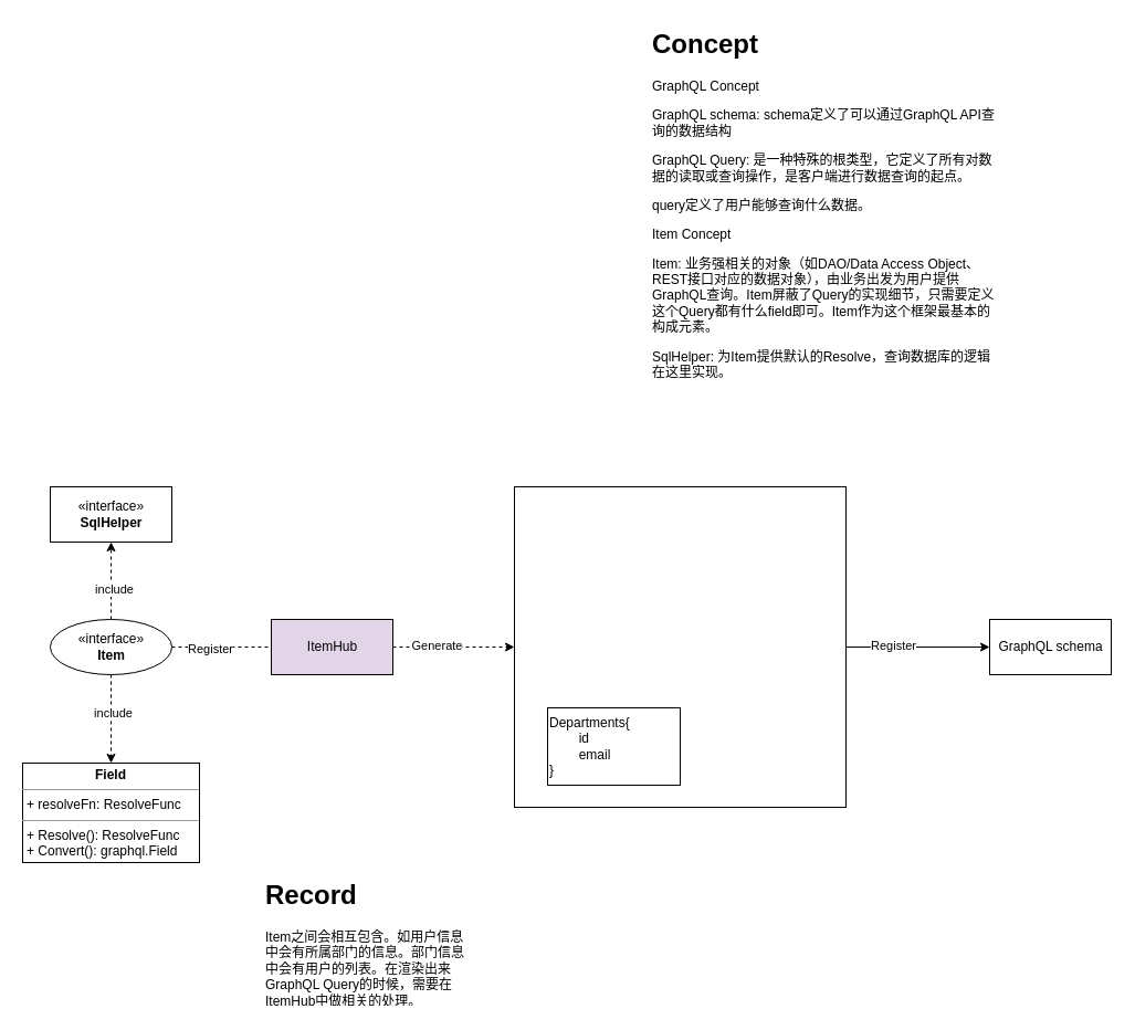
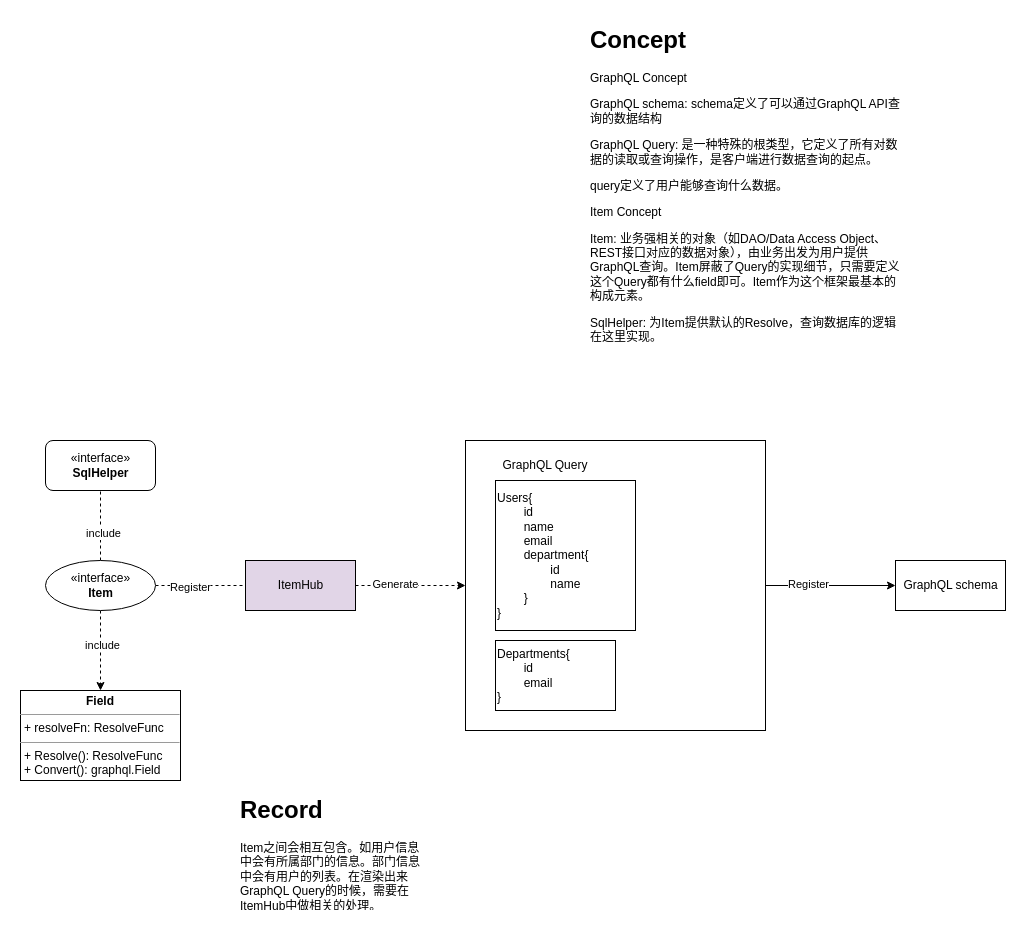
- <mxCell id="5" value="«interface»&lt;br&gt;&lt;b&gt;SqlHelper&lt;/b&gt;" style="html=1;" parent="1" vertex="1"><mxGeometry x="45" y="440" width="110" height="50" as="geometry" /></mxCell>
+ <mxCell id="5" value="«interface»&lt;br&gt;&lt;b&gt;SqlHelper&lt;/b&gt;" style="html=1;rounded=1;" parent="1" vertex="1"><mxGeometry x="45" y="440" width="110" height="50" as="geometry" /></mxCell>
+ <mxCell id="17" value="GraphQL Query" style="text;html=1;strokeColor=none;fillColor=none;align=center;verticalAlign=middle;whiteSpace=wrap;rounded=0;movable=1;resizable=1;rotatable=1;deletable=1;editable=1;connectable=1;" parent="15" vertex="1"><mxGeometry x="10" y="10" width="140" height="30" as="geometry" /></mxCell>
- <mxCell id="6" style="edgeStyle=orthogonalEdgeStyle;rounded=0;orthogonalLoop=1;jettySize=auto;html=1;exitX=0.5;exitY=0;exitDx=0;exitDy=0;entryX=0.5;entryY=1;entryDx=0;entryDy=0;dashed=1;" parent="1" source="12" target="5" edge="1"><mxGeometry relative="1" as="geometry" /></mxCell>
+ <mxCell id="6" style="edgeStyle=orthogonalEdgeStyle;rounded=0;orthogonalLoop=1;jettySize=auto;html=1;exitX=0.5;exitY=0;exitDx=0;exitDy=0;entryX=0.5;entryY=1;entryDx=0;entryDy=0;dashed=1;endArrow=none;" parent="1" source="12" target="5" edge="1"><mxGeometry relative="1" as="geometry" /></mxCell>
+ <mxCell id="18" value="Users{&lt;br style=&quot;border-color: var(--border-color); text-align: center;&quot;&gt;&lt;span style=&quot;text-align: center;&quot;&gt;&lt;span style=&quot;white-space: pre;&quot;&gt;&#09;&lt;/span&gt;id&lt;br&gt;&lt;span style=&quot;white-space: pre;&quot;&gt;&#09;&lt;/span&gt;name&lt;br&gt;&lt;span style=&quot;white-space: pre;&quot;&gt;&#09;&lt;/span&gt;email&lt;br&gt;&lt;span style=&quot;white-space: pre;&quot;&gt;&#09;&lt;/span&gt;department{&lt;br&gt;&lt;span style=&quot;white-space: pre;&quot;&gt;&#09;&lt;span style=&quot;white-space: pre;&quot;&gt;&#09;&lt;/span&gt;i&lt;/span&gt;d&lt;br&gt;&lt;span style=&quot;white-space: pre;&quot;&gt;&#09;&lt;/span&gt;&lt;span style=&quot;white-space: pre;&quot;&gt;&#09;&lt;/span&gt;name&lt;br&gt;&lt;span style=&quot;white-space: pre;&quot;&gt;&#09;&lt;/span&gt;}&lt;br&gt;}&lt;/span&gt;" style="html=1;align=left;" parent="15" vertex="1"><mxGeometry x="30" y="40" width="140" height="150" as="geometry" /></mxCell>
